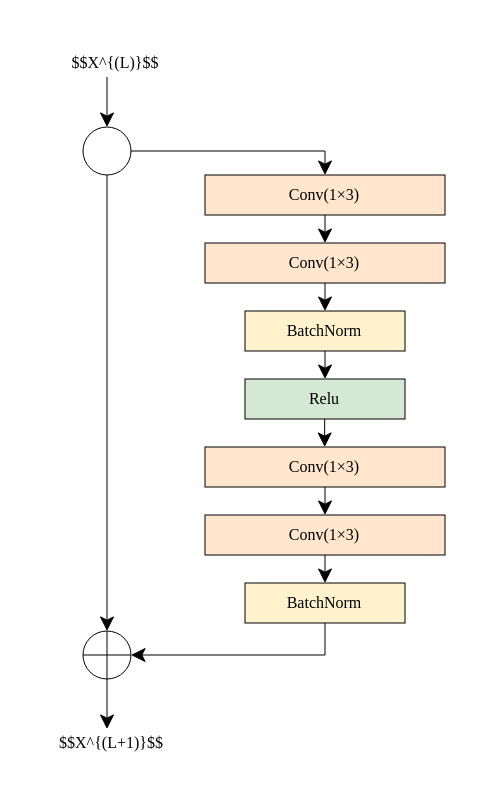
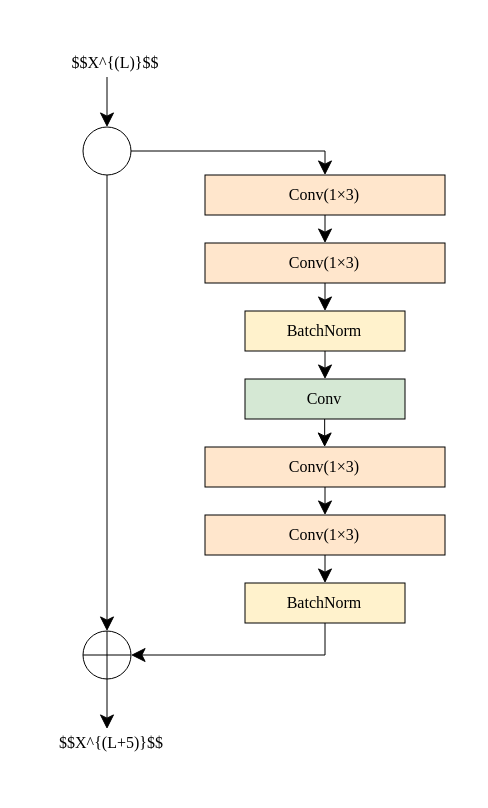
- <mxCell id="12" value="Relu" style="rounded=0;whiteSpace=wrap;html=1;fillColor=#d5e8d4;strokeColor=#000000;fontFamily=Times New Roman;fontSize=8;strokeWidth=0.5;" vertex="1" parent="1"><mxGeometry x="122" y="189" width="80" height="20" as="geometry" /></mxCell>
+ <mxCell id="12" value="Conv" style="rounded=0;whiteSpace=wrap;html=1;fillColor=#d5e8d4;strokeColor=#000000;fontFamily=Times New Roman;fontSize=8;strokeWidth=0.5;" vertex="1" parent="1"><mxGeometry x="122" y="189" width="80" height="20" as="geometry" /></mxCell>
- <mxCell id="23" value="&lt;font style=&quot;font-size: 8px;&quot;&gt;$$X^{(L+1)}$$&lt;/font&gt;" style="text;html=1;align=center;verticalAlign=middle;resizable=0;points=[];autosize=1;strokeColor=none;fillColor=none;fontFamily=Times New Roman;fontSize=8;" vertex="1" parent="1"><mxGeometry x="20" y="360" width="70" height="22" as="geometry" /></mxCell>
+ <mxCell id="23" value="&lt;font style=&quot;font-size: 8px;&quot;&gt;$$X^{(L+5)}$$&lt;/font&gt;" style="text;html=1;align=center;verticalAlign=middle;resizable=0;points=[];autosize=1;strokeColor=none;fillColor=none;fontFamily=Times New Roman;fontSize=8;" vertex="1" parent="1"><mxGeometry x="20" y="360" width="70" height="22" as="geometry" /></mxCell>
